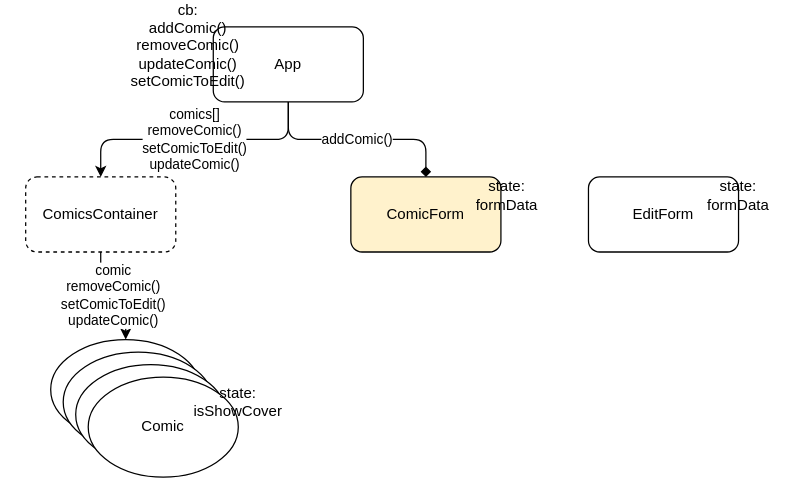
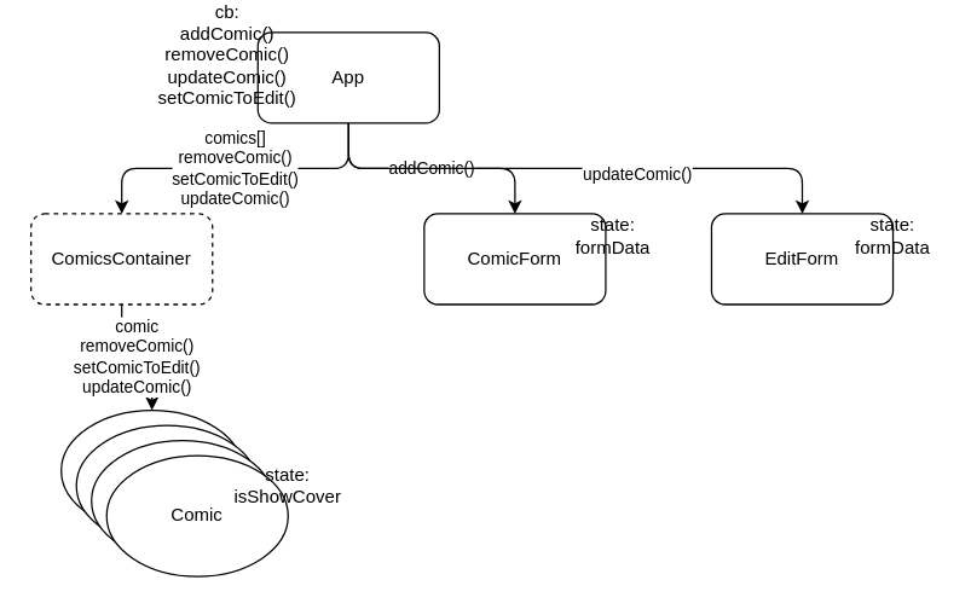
+ <mxCell id="4" value="" style="edgeStyle=orthogonalEdgeStyle;html=1;exitX=0.5;exitY=1;exitDx=0;exitDy=0;entryX=0.5;entryY=0;entryDx=0;entryDy=0;" edge="1" parent="1" source="6" target="17"><mxGeometry relative="1" as="geometry" /></mxCell>
+ <mxCell id="5" value="updateComic()" style="edgeLabel;html=1;align=center;verticalAlign=middle;resizable=0;points=[];" vertex="1" connectable="0" parent="4"><mxGeometry x="0.222" y="-3" relative="1" as="geometry"><mxPoint as="offset" /></mxGeometry></mxCell>
- <mxCell id="3" value="addComic()" style="edgeStyle=orthogonalEdgeStyle;html=1;exitX=0.5;exitY=1;exitDx=0;exitDy=0;endArrow=diamond;" parent="1" source="6" target="9" edge="1"><mxGeometry relative="1" as="geometry" /></mxCell>
+ <mxCell id="3" value="addComic()" style="edgeStyle=orthogonalEdgeStyle;html=1;exitX=0.5;exitY=1;exitDx=0;exitDy=0;" parent="1" source="6" target="9" edge="1"><mxGeometry relative="1" as="geometry" /></mxCell>
- <mxCell id="9" value="ComicForm" style="rounded=1;whiteSpace=wrap;html=1;fillColor=#fff2cc;" parent="1" vertex="1"><mxGeometry x="280" y="140" width="120" height="60" as="geometry" /></mxCell>
+ <mxCell id="9" value="ComicForm" style="rounded=1;whiteSpace=wrap;html=1;" parent="1" vertex="1"><mxGeometry x="280" y="140" width="120" height="60" as="geometry" /></mxCell>
